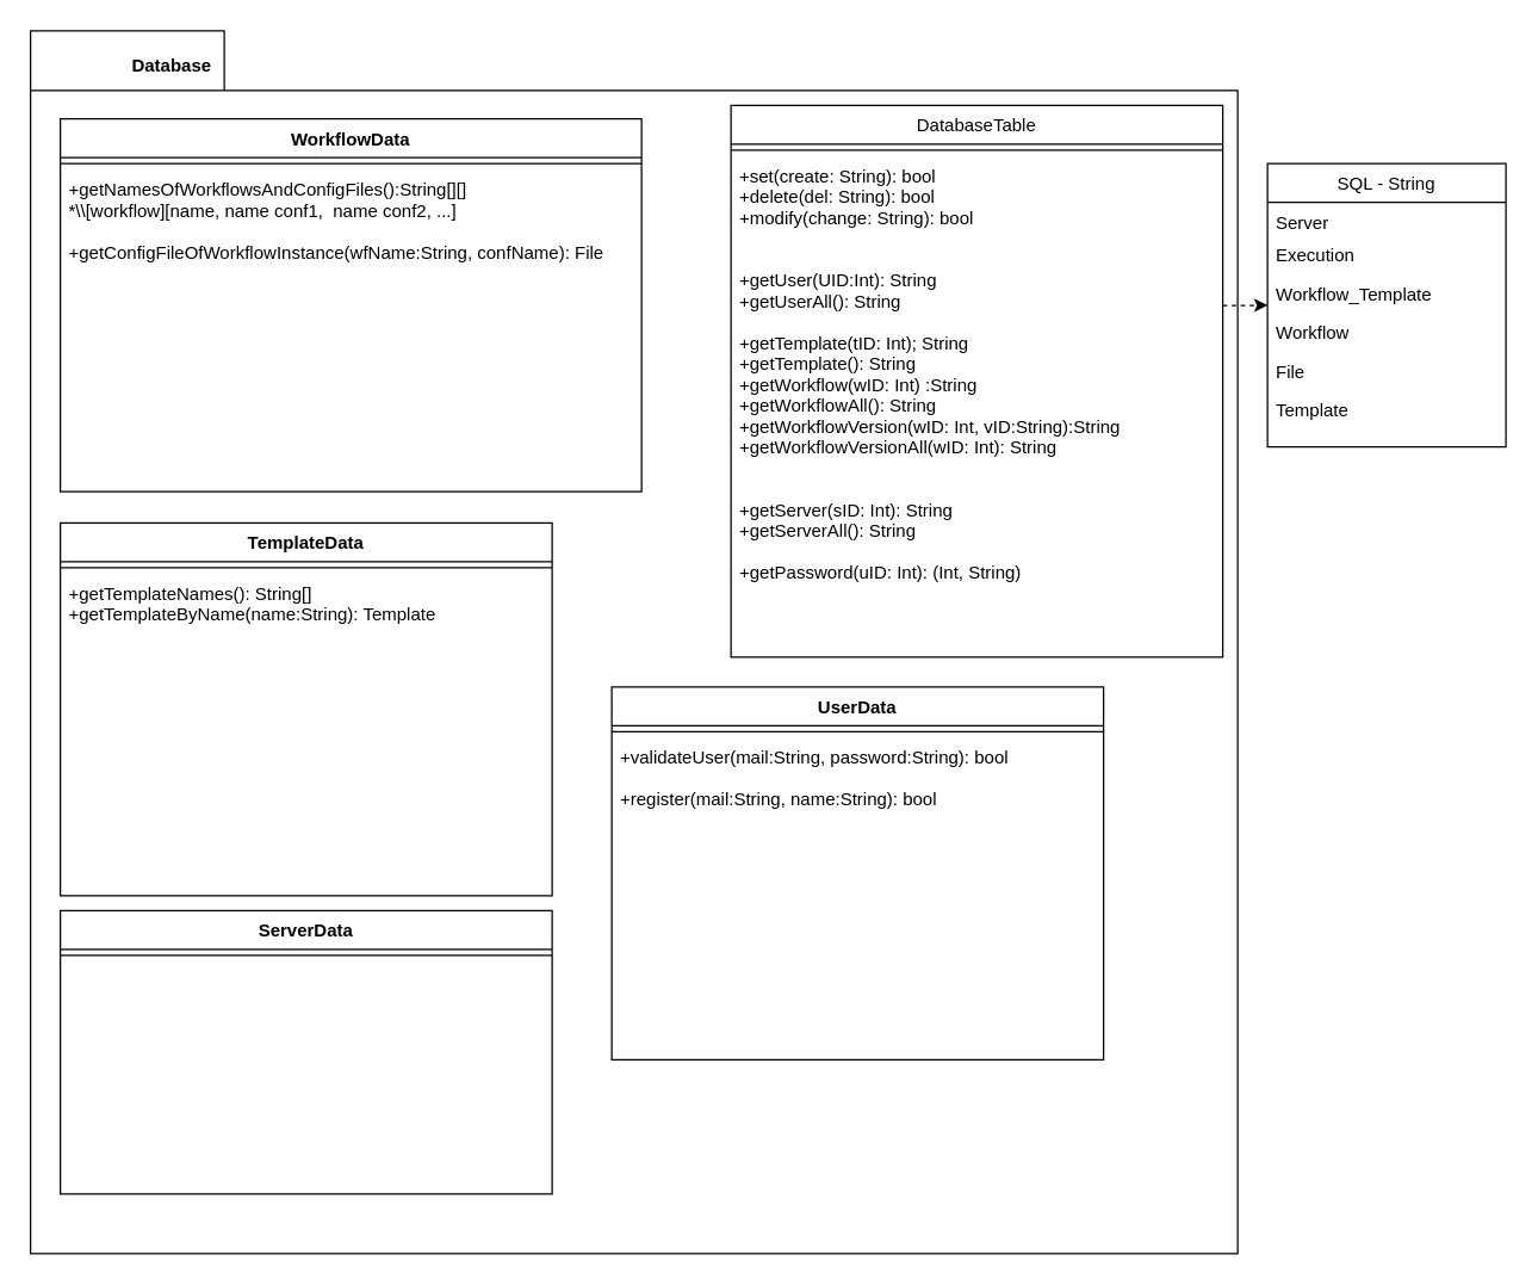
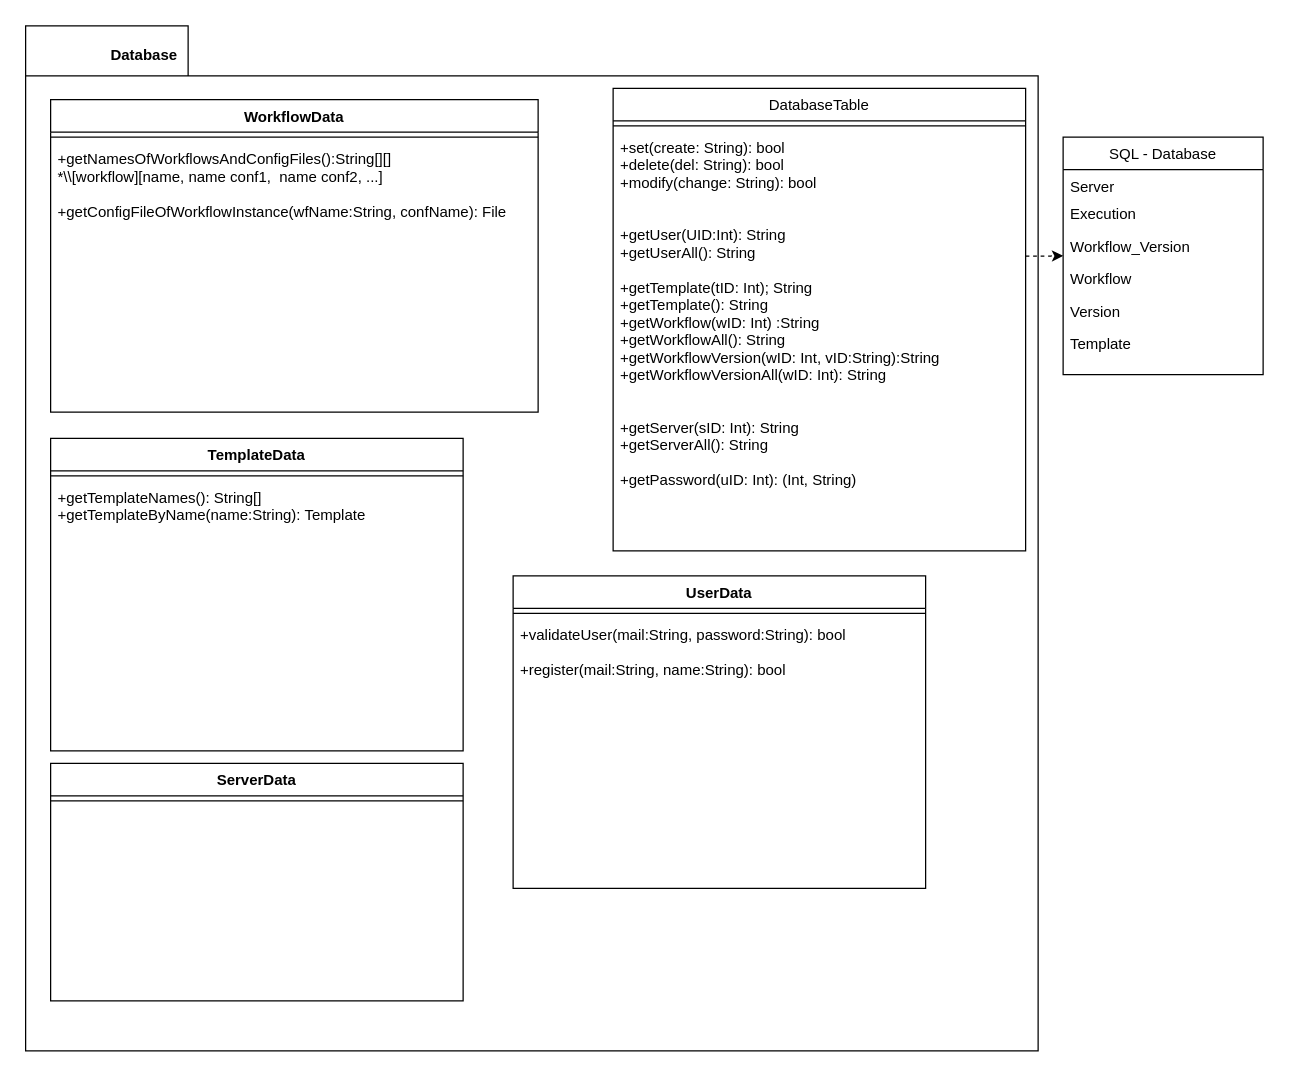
- <mxCell id="3" value="SQL - String" style="swimlane;fontStyle=0;align=center;verticalAlign=top;childLayout=stackLayout;horizontal=1;startSize=26;horizontalStack=0;resizeParent=1;resizeLast=0;collapsible=1;marginBottom=0;rounded=0;shadow=0;strokeWidth=1;" parent="1" vertex="1"><mxGeometry x="850" y="109" width="160" height="190" as="geometry"><mxRectangle x="640" y="90" width="160" height="26" as="alternateBounds" /></mxGeometry></mxCell>
+ <mxCell id="3" value="SQL - Database" style="swimlane;fontStyle=0;align=center;verticalAlign=top;childLayout=stackLayout;horizontal=1;startSize=26;horizontalStack=0;resizeParent=1;resizeLast=0;collapsible=1;marginBottom=0;rounded=0;shadow=0;strokeWidth=1;" parent="1" vertex="1"><mxGeometry x="850" y="109" width="160" height="190" as="geometry"><mxRectangle x="640" y="90" width="160" height="26" as="alternateBounds" /></mxGeometry></mxCell>
- <mxCell id="6" value="Workflow_Template" style="text;align=left;verticalAlign=top;spacingLeft=4;spacingRight=4;overflow=hidden;rotatable=0;points=[[0,0.5],[1,0.5]];portConstraint=eastwest;rounded=0;shadow=0;html=0;" parent="3" vertex="1"><mxGeometry y="74" width="160" height="26" as="geometry" /></mxCell>
+ <mxCell id="6" value="Workflow_Version" style="text;align=left;verticalAlign=top;spacingLeft=4;spacingRight=4;overflow=hidden;rotatable=0;points=[[0,0.5],[1,0.5]];portConstraint=eastwest;rounded=0;shadow=0;html=0;" parent="3" vertex="1"><mxGeometry y="74" width="160" height="26" as="geometry" /></mxCell>
- <mxCell id="8" value="File" style="text;align=left;verticalAlign=top;spacingLeft=4;spacingRight=4;overflow=hidden;rotatable=0;points=[[0,0.5],[1,0.5]];portConstraint=eastwest;rounded=0;shadow=0;html=0;" parent="3" vertex="1"><mxGeometry y="126" width="160" height="26" as="geometry" /></mxCell>
+ <mxCell id="8" value="Version" style="text;align=left;verticalAlign=top;spacingLeft=4;spacingRight=4;overflow=hidden;rotatable=0;points=[[0,0.5],[1,0.5]];portConstraint=eastwest;rounded=0;shadow=0;html=0;" parent="3" vertex="1"><mxGeometry y="126" width="160" height="26" as="geometry" /></mxCell>
